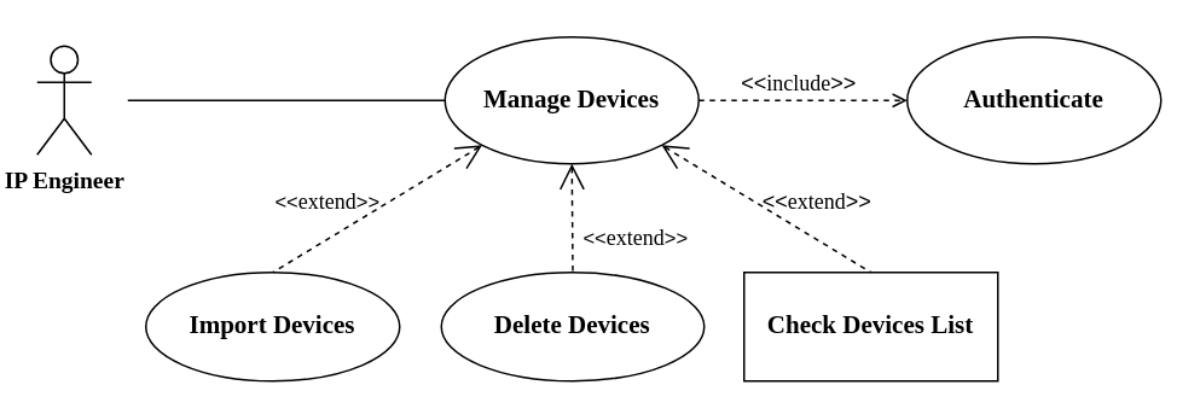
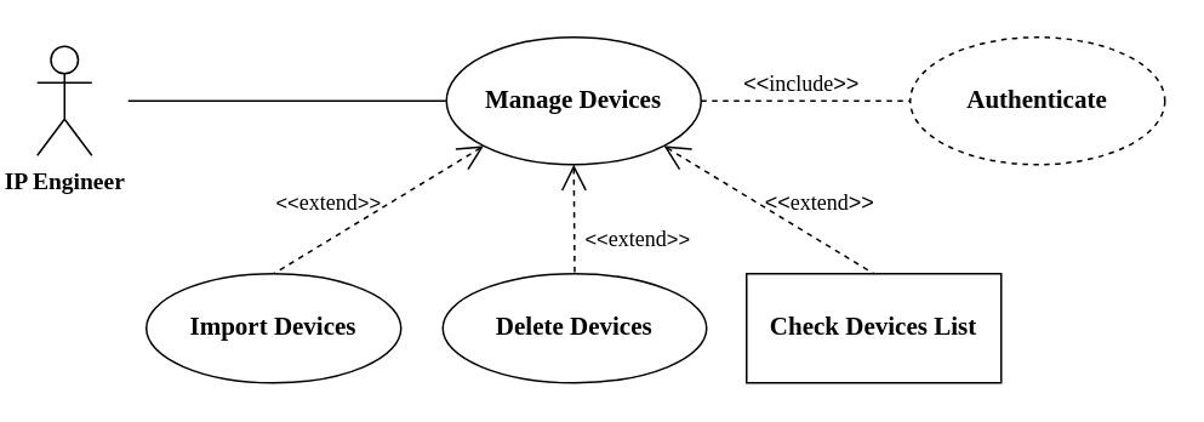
- <mxCell id="5" value="&lt;font style=&quot;font-size: 12px&quot;&gt;&amp;lt;&amp;lt;&lt;font face=&quot;Old Standard TT&quot; style=&quot;font-size: 12px&quot;&gt;include&lt;/font&gt;&amp;gt;&amp;gt;&lt;/font&gt;" style="edgeStyle=none;html=1;endArrow=open;verticalAlign=bottom;dashed=1;labelBackgroundColor=none;exitX=1;exitY=0.5;exitDx=0;exitDy=0;entryX=0;entryY=0.5;entryDx=0;entryDy=0;" edge="1" parent="1" source="4" target="3"><mxGeometry x="-0.043" width="160" relative="1" as="geometry"><mxPoint x="490" y="70" as="sourcePoint" /><mxPoint x="540" y="55" as="targetPoint" /><Array as="points" /><mxPoint as="offset" /></mxGeometry></mxCell>
+ <mxCell id="5" value="&lt;font style=&quot;font-size: 12px&quot;&gt;&amp;lt;&amp;lt;&lt;font face=&quot;Old Standard TT&quot; style=&quot;font-size: 12px&quot;&gt;include&lt;/font&gt;&amp;gt;&amp;gt;&lt;/font&gt;" style="edgeStyle=none;html=1;endArrow=none;verticalAlign=bottom;dashed=1;labelBackgroundColor=none;exitX=1;exitY=0.5;exitDx=0;exitDy=0;entryX=0;entryY=0.5;entryDx=0;entryDy=0;" edge="1" parent="1" source="4" target="3"><mxGeometry x="-0.043" width="160" relative="1" as="geometry"><mxPoint x="490" y="70" as="sourcePoint" /><mxPoint x="540" y="55" as="targetPoint" /><Array as="points" /><mxPoint as="offset" /></mxGeometry></mxCell>
- <mxCell id="3" value="&lt;font face=&quot;Old Standard TT&quot;&gt;&lt;span style=&quot;font-size: 14px&quot;&gt;&lt;b&gt;Authenticate&lt;/b&gt;&lt;/span&gt;&lt;/font&gt;" style="ellipse;whiteSpace=wrap;html=1;fillColor=none;" vertex="1" parent="1"><mxGeometry x="500" y="20" width="140" height="70" as="geometry" /></mxCell>
+ <mxCell id="3" value="&lt;font face=&quot;Old Standard TT&quot;&gt;&lt;span style=&quot;font-size: 14px&quot;&gt;&lt;b&gt;Authenticate&lt;/b&gt;&lt;/span&gt;&lt;/font&gt;" style="ellipse;whiteSpace=wrap;html=1;fillColor=none;dashed=1;" vertex="1" parent="1"><mxGeometry x="500" y="20" width="140" height="70" as="geometry" /></mxCell>
